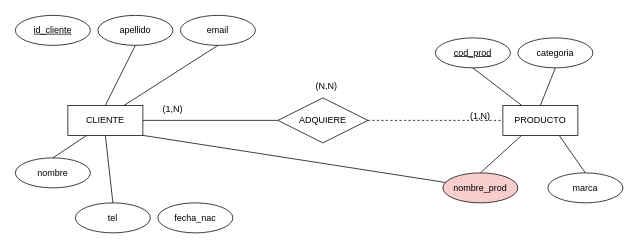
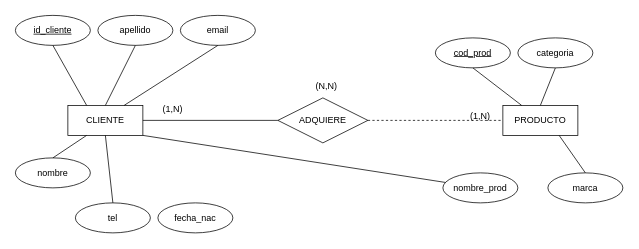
+ <mxCell id="23" value="" style="endArrow=none;html=1;rounded=0;exitX=0.5;exitY=1;exitDx=0;exitDy=0;entryX=0.25;entryY=0;entryDx=0;entryDy=0;" edge="1" parent="1" source="10" target="2"><mxGeometry relative="1" as="geometry"><mxPoint x="130" y="380" as="sourcePoint" /><mxPoint x="290" y="380" as="targetPoint" /></mxGeometry></mxCell>
- <mxCell id="27" value="" style="endArrow=none;html=1;rounded=0;exitX=0.25;exitY=1;exitDx=0;exitDy=0;entryX=0.5;entryY=0;entryDx=0;entryDy=0;" edge="1" parent="1" source="3" target="17"><mxGeometry relative="1" as="geometry"><mxPoint x="620" y="330" as="sourcePoint" /><mxPoint x="780" y="330" as="targetPoint" /></mxGeometry></mxCell>
- <mxCell id="17" value="nombre_prod" style="ellipse;whiteSpace=wrap;html=1;align=center;fillColor=#f8cecc;" vertex="1" parent="1"><mxGeometry x="590" y="230" width="100" height="40" as="geometry" /></mxCell>
+ <mxCell id="17" value="nombre_prod" style="ellipse;whiteSpace=wrap;html=1;align=center;" vertex="1" parent="1"><mxGeometry x="590" y="230" width="100" height="40" as="geometry" /></mxCell>
